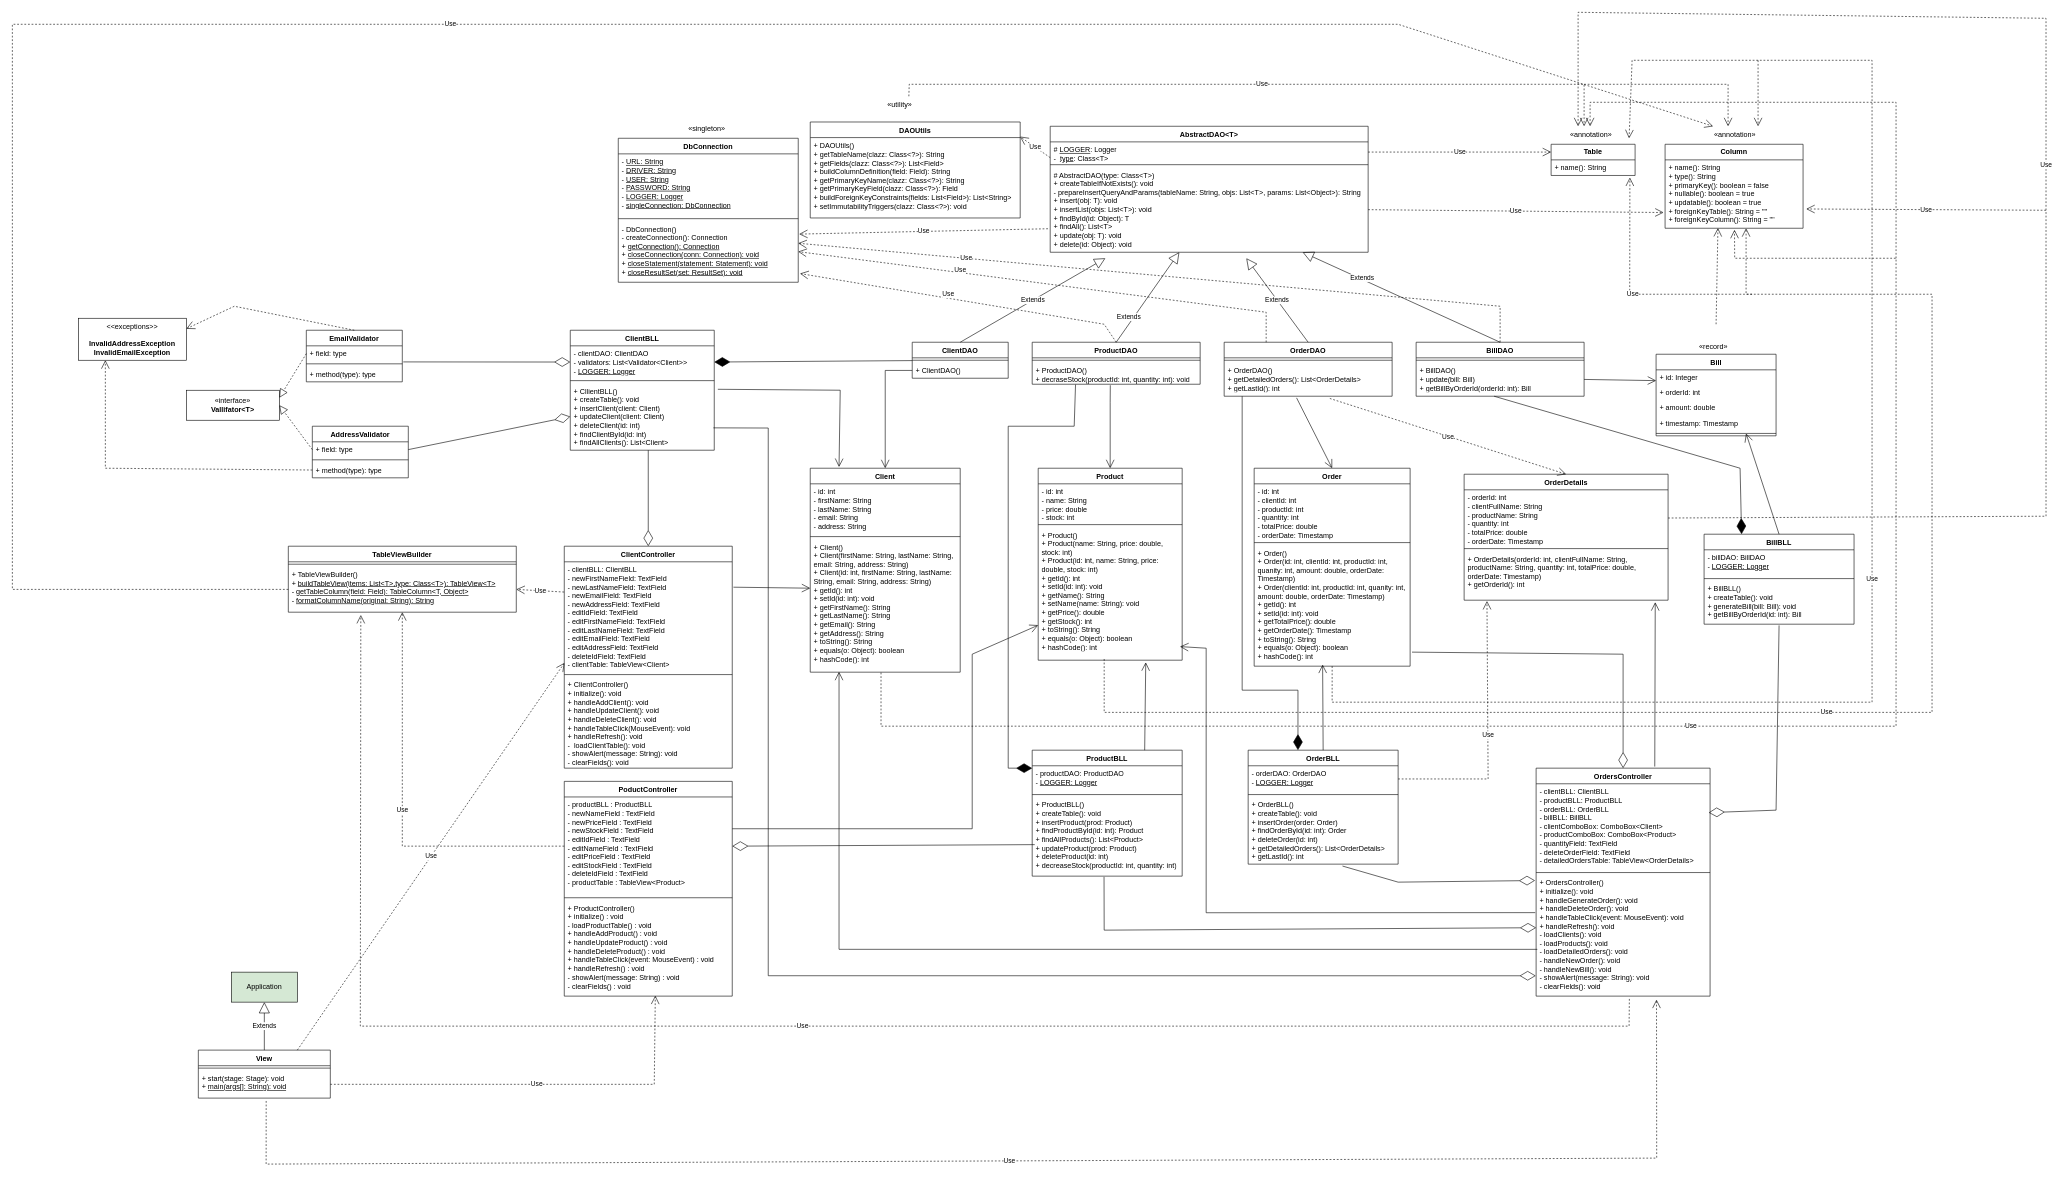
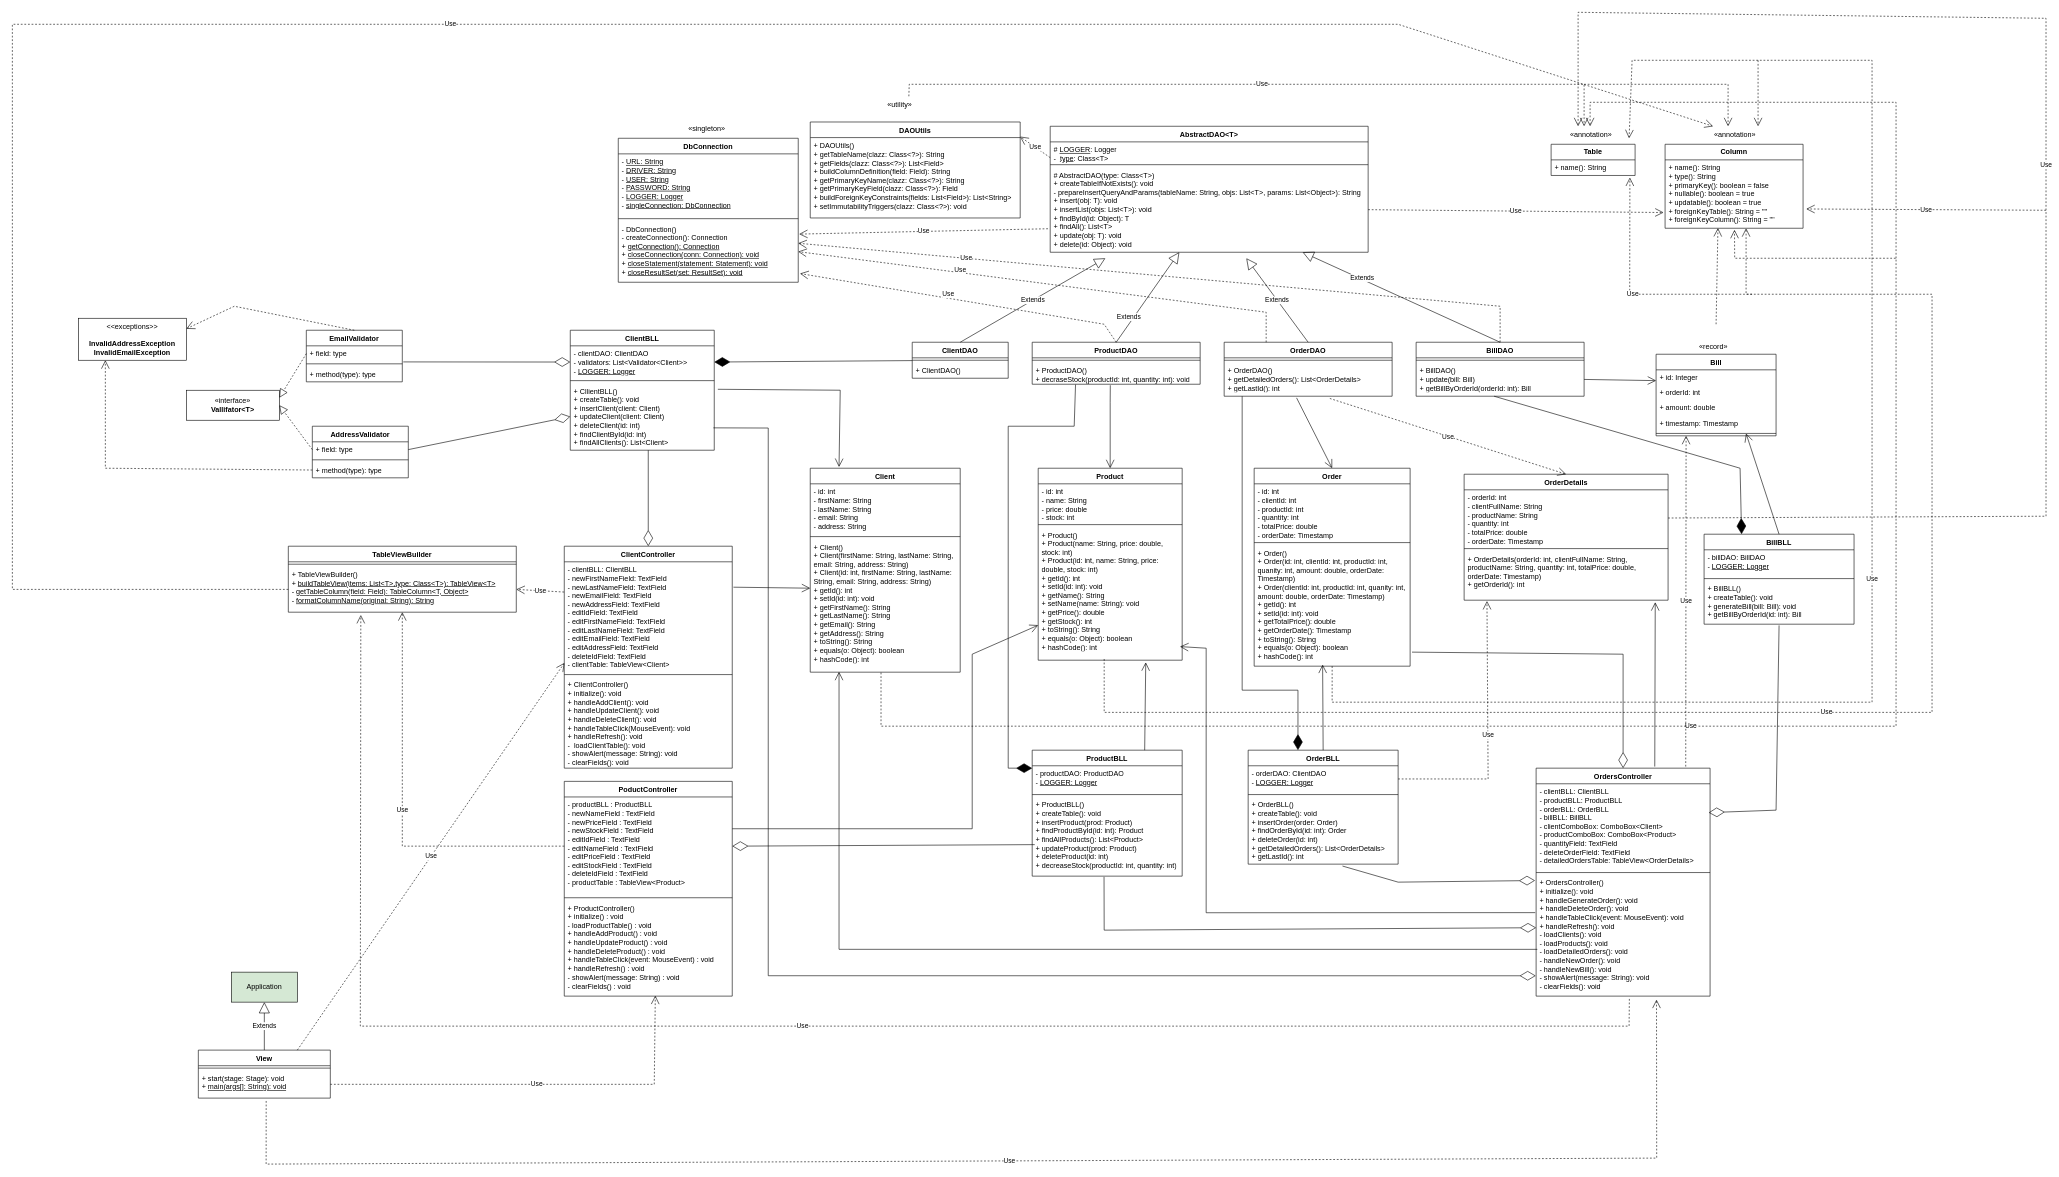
- <mxCell id="66" value="Use" style="endArrow=open;endSize=12;dashed=1;html=1;rounded=0;exitX=1;exitY=0.5;exitDx=0;exitDy=0;entryX=0;entryY=0.25;entryDx=0;entryDy=0;" parent="1" source="19" target="60" edge="1"><mxGeometry width="160" relative="1" as="geometry"><mxPoint x="2390" y="390" as="sourcePoint" /><mxPoint x="2550" y="390" as="targetPoint" /></mxGeometry></mxCell>
- <mxCell id="70" value="" style="endArrow=open;endFill=1;endSize=12;html=1;rounded=0;exitX=0;exitY=0.5;exitDx=0;exitDy=0;entryX=0.5;entryY=0;entryDx=0;entryDy=0;" parent="1" source="24" target="10" edge="1"><mxGeometry width="160" relative="1" as="geometry"><mxPoint x="1940" y="640" as="sourcePoint" /><mxPoint x="2100" y="640" as="targetPoint" /><Array as="points"><mxPoint x="1475" y="617" /></Array></mxGeometry></mxCell>
+ <mxCell id="145" value="Use" style="endArrow=open;endSize=12;dashed=1;html=1;rounded=0;exitX=0.86;exitY=-0.007;exitDx=0;exitDy=0;exitPerimeter=0;entryX=0.25;entryY=1;entryDx=0;entryDy=0;" parent="1" source="131" target="52" edge="1"><mxGeometry width="160" relative="1" as="geometry"><mxPoint x="2480" y="1000" as="sourcePoint" /><mxPoint x="2640" y="1000" as="targetPoint" /></mxGeometry></mxCell>
- <mxCell id="112" value="- orderDAO: OrderDAO&lt;div&gt;- &lt;u&gt;LOGGER: Logger&lt;/u&gt;&lt;/div&gt;" style="text;strokeColor=none;fillColor=none;align=left;verticalAlign=top;spacingLeft=4;spacingRight=4;overflow=hidden;rotatable=0;points=[[0,0.5],[1,0.5]];portConstraint=eastwest;whiteSpace=wrap;html=1;" parent="111" vertex="1"><mxGeometry y="26" width="250" height="44" as="geometry" /></mxCell>
+ <mxCell id="112" value="- orderDAO: ClientDAO&lt;div&gt;- &lt;u&gt;LOGGER: Logger&lt;/u&gt;&lt;/div&gt;" style="text;strokeColor=none;fillColor=none;align=left;verticalAlign=top;spacingLeft=4;spacingRight=4;overflow=hidden;rotatable=0;points=[[0,0.5],[1,0.5]];portConstraint=eastwest;whiteSpace=wrap;html=1;" parent="111" vertex="1"><mxGeometry y="26" width="250" height="44" as="geometry" /></mxCell>
